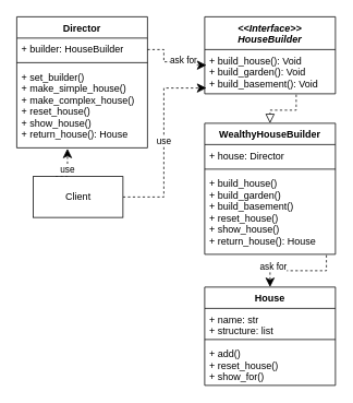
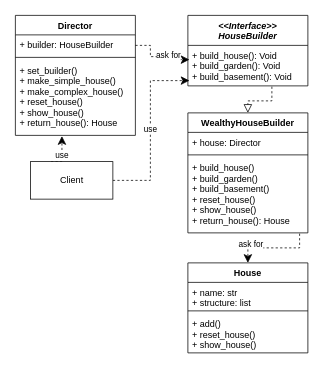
- <mxCell id="12" value="+ add()&#10;+ reset_house()&#10;+ show_for()" style="text;strokeColor=none;fillColor=none;align=left;verticalAlign=top;spacingLeft=4;spacingRight=4;overflow=hidden;rotatable=0;points=[[0,0.5],[1,0.5]];portConstraint=eastwest;" parent="9" vertex="1"><mxGeometry y="68" width="160" height="52" as="geometry" /></mxCell>
+ <mxCell id="12" value="+ add()&#10;+ reset_house()&#10;+ show_house()" style="text;strokeColor=none;fillColor=none;align=left;verticalAlign=top;spacingLeft=4;spacingRight=4;overflow=hidden;rotatable=0;points=[[0,0.5],[1,0.5]];portConstraint=eastwest;" parent="9" vertex="1"><mxGeometry y="68" width="160" height="52" as="geometry" /></mxCell>
